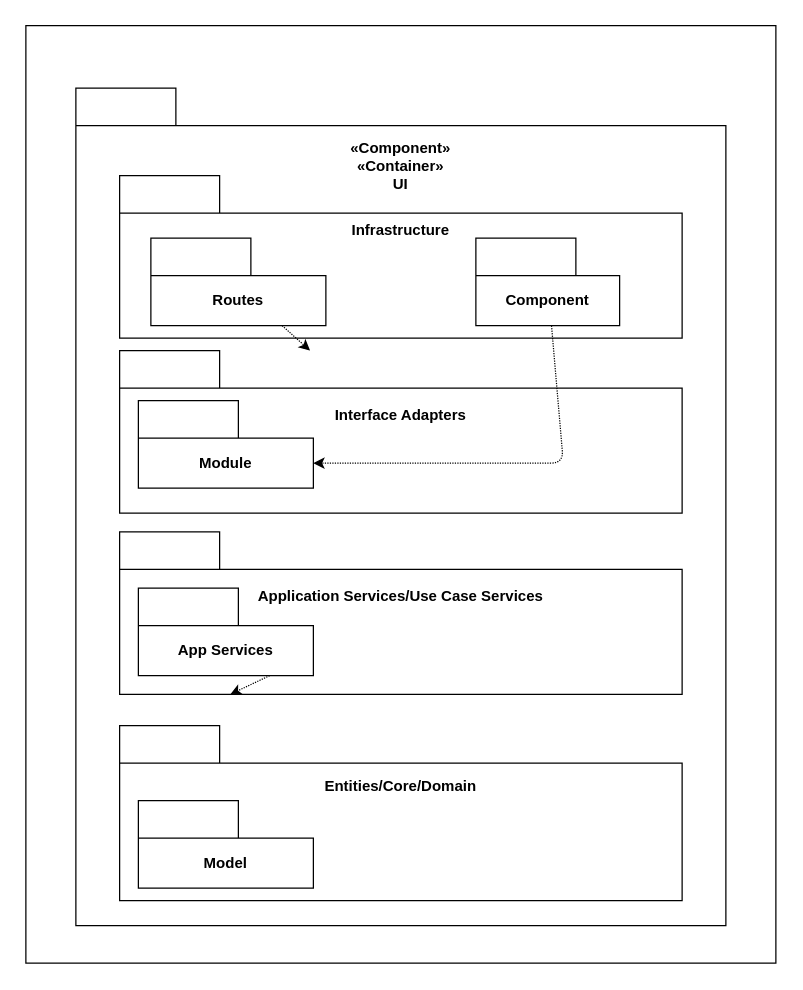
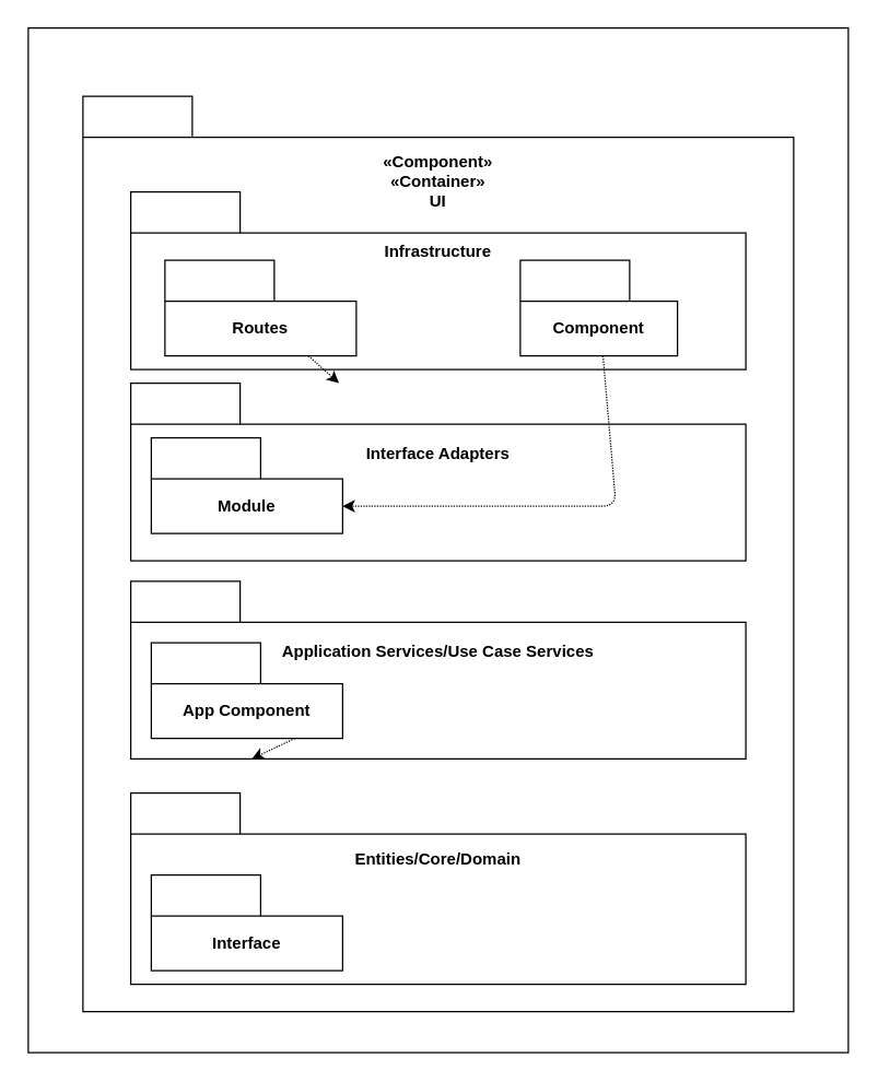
- <mxCell id="12" value="App Services" style="shape=folder;fontStyle=1;tabWidth=80;tabHeight=30;tabPosition=left;html=1;boundedLbl=1;whiteSpace=wrap;" parent="5" vertex="1"><mxGeometry x="110" y="470" width="140" height="70" as="geometry" /></mxCell>
+ <mxCell id="12" value="App Component" style="shape=folder;fontStyle=1;tabWidth=80;tabHeight=30;tabPosition=left;html=1;boundedLbl=1;whiteSpace=wrap;" parent="5" vertex="1"><mxGeometry x="110" y="470" width="140" height="70" as="geometry" /></mxCell>
- <mxCell id="14" value="Model" style="shape=folder;fontStyle=1;tabWidth=80;tabHeight=30;tabPosition=left;html=1;boundedLbl=1;whiteSpace=wrap;" parent="5" vertex="1"><mxGeometry x="110" y="640" width="140" height="70" as="geometry" /></mxCell>
+ <mxCell id="14" value="Interface" style="shape=folder;fontStyle=1;tabWidth=80;tabHeight=30;tabPosition=left;html=1;boundedLbl=1;whiteSpace=wrap;" parent="5" vertex="1"><mxGeometry x="110" y="640" width="140" height="70" as="geometry" /></mxCell>
